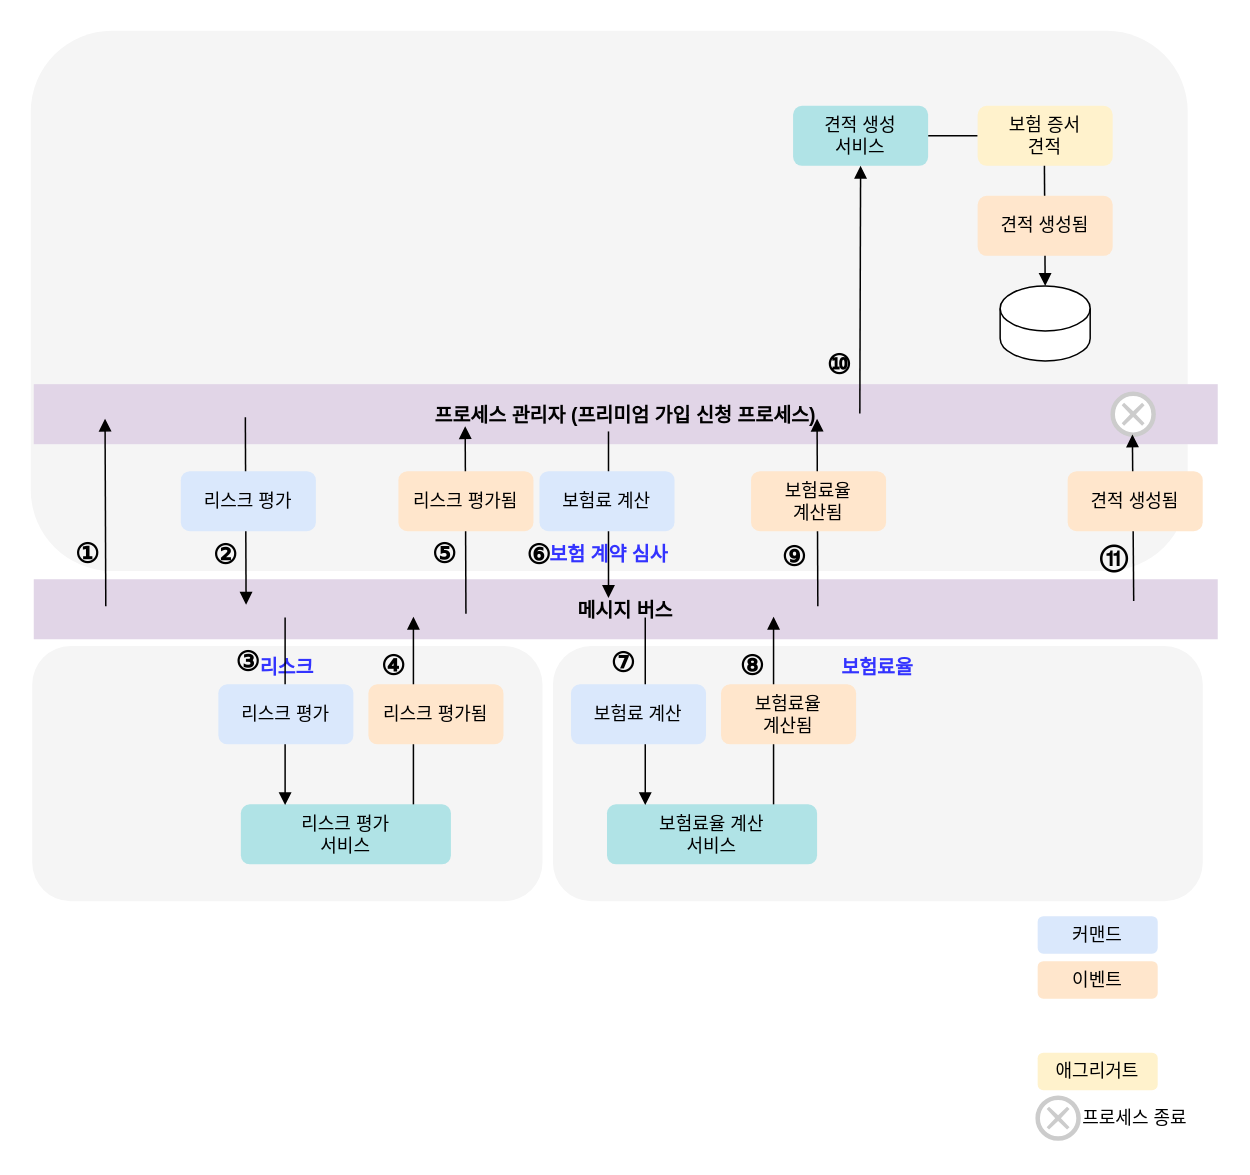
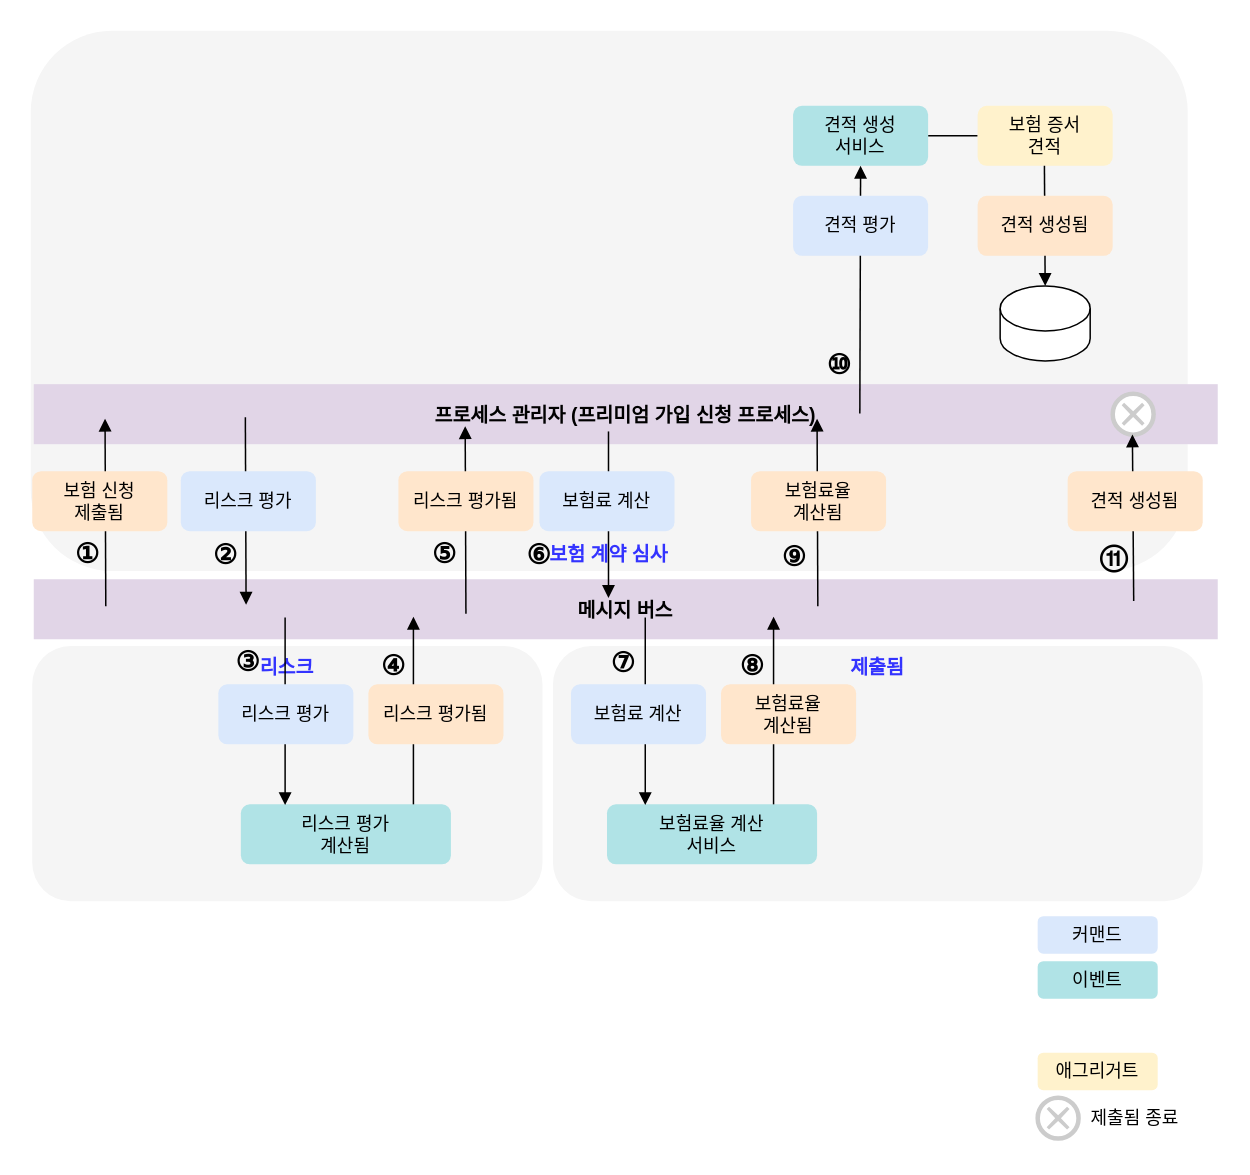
+ <mxCell id="47" value="견적 평가" style="rounded=1;whiteSpace=wrap;html=1;fillColor=#dae8fc;strokeColor=none;" vertex="1" parent="1"><mxGeometry x="528" y="130" width="90" height="40" as="geometry" /></mxCell>
+ <mxCell id="38" value="보험 신청&lt;div&gt;제출됨&lt;/div&gt;" style="rounded=1;whiteSpace=wrap;html=1;fillColor=#ffe6cc;strokeColor=none;" vertex="1" parent="1"><mxGeometry x="21" y="313.5" width="90" height="40" as="geometry" /></mxCell>
- <mxCell id="3" value="보험료율" style="rounded=1;whiteSpace=wrap;html=1;fillColor=#f5f5f5;fontColor=#3333FF;strokeColor=none;fontStyle=1;verticalAlign=top;fontSize=13;" vertex="1" parent="1"><mxGeometry x="368" y="430" width="433" height="170" as="geometry" /></mxCell>
+ <mxCell id="3" value="제출됨" style="rounded=1;whiteSpace=wrap;html=1;fillColor=#f5f5f5;fontColor=#3333FF;strokeColor=none;fontStyle=1;verticalAlign=top;fontSize=13;" vertex="1" parent="1"><mxGeometry x="368" y="430" width="433" height="170" as="geometry" /></mxCell>
- <mxCell id="6" value="리스크 평가&lt;div&gt;서비스&lt;/div&gt;" style="rounded=1;whiteSpace=wrap;html=1;fillColor=#b0e3e6;strokeColor=none;" vertex="1" parent="1"><mxGeometry x="160" y="535.5" width="140" height="40" as="geometry" /></mxCell>
+ <mxCell id="6" value="리스크 평가&lt;div&gt;계산됨&lt;/div&gt;" style="rounded=1;whiteSpace=wrap;html=1;fillColor=#b0e3e6;strokeColor=none;" vertex="1" parent="1"><mxGeometry x="160" y="535.5" width="140" height="40" as="geometry" /></mxCell>
- <mxCell id="33" value="이벤트" style="rounded=1;whiteSpace=wrap;html=1;fillColor=#ffe6cc;strokeColor=none;" vertex="1" parent="1"><mxGeometry x="691" y="640" width="80" height="25" as="geometry" /></mxCell>
+ <mxCell id="33" value="이벤트" style="rounded=1;whiteSpace=wrap;html=1;fillColor=#b0e3e6;strokeColor=none;" vertex="1" parent="1"><mxGeometry x="691" y="640" width="80" height="25" as="geometry" /></mxCell>
- <mxCell id="36" value="프로세스 종료" style="text;html=1;align=center;verticalAlign=middle;whiteSpace=wrap;rounded=0;" vertex="1" parent="1"><mxGeometry x="716" y="730.25" width="80" height="30" as="geometry" /></mxCell>
+ <mxCell id="36" value="제출됨 종료" style="text;html=1;align=center;verticalAlign=middle;whiteSpace=wrap;rounded=0;" vertex="1" parent="1"><mxGeometry x="716" y="730.25" width="80" height="30" as="geometry" /></mxCell>
